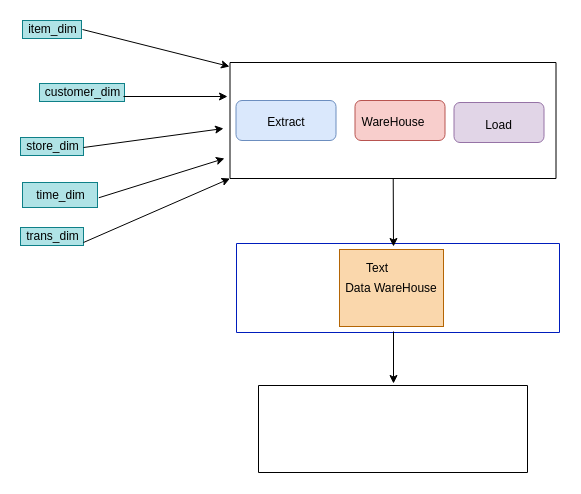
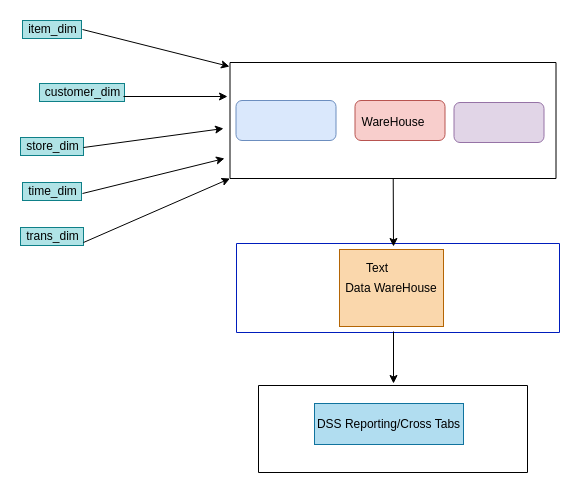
- <mxCell id="7" value="Extract" style="text;html=1;strokeColor=none;fillColor=none;align=center;verticalAlign=middle;whiteSpace=wrap;rounded=0;" vertex="1" parent="2"><mxGeometry x="36" y="50" width="40" height="20" as="geometry" /></mxCell>
- <mxCell id="6" value="Load" style="text;html=1;strokeColor=none;fillColor=none;align=center;verticalAlign=middle;whiteSpace=wrap;rounded=0;" vertex="1" parent="2"><mxGeometry x="248.5" y="52" width="41" height="22" as="geometry" /></mxCell>
- <mxCell id="19" value="time_dim" style="text;html=1;align=center;verticalAlign=middle;resizable=0;points=[];autosize=1;strokeColor=#0e8088;fillColor=#b0e3e6;" vertex="1" parent="1"><mxGeometry x="22" y="182" width="75" height="25" as="geometry" /></mxCell>
+ <mxCell id="19" value="time_dim" style="text;html=1;align=center;verticalAlign=middle;resizable=0;points=[];autosize=1;strokeColor=#0e8088;fillColor=#b0e3e6;" vertex="1" parent="1"><mxGeometry x="22" y="182" width="59" height="18" as="geometry" /></mxCell>
+ <mxCell id="12" value="DSS Reporting/Cross Tabs" style="text;html=1;strokeColor=#10739e;fillColor=#b1ddf0;align=center;verticalAlign=middle;whiteSpace=wrap;rounded=0;" vertex="1" parent="11"><mxGeometry x="56" y="18" width="149" height="41" as="geometry" /></mxCell>
